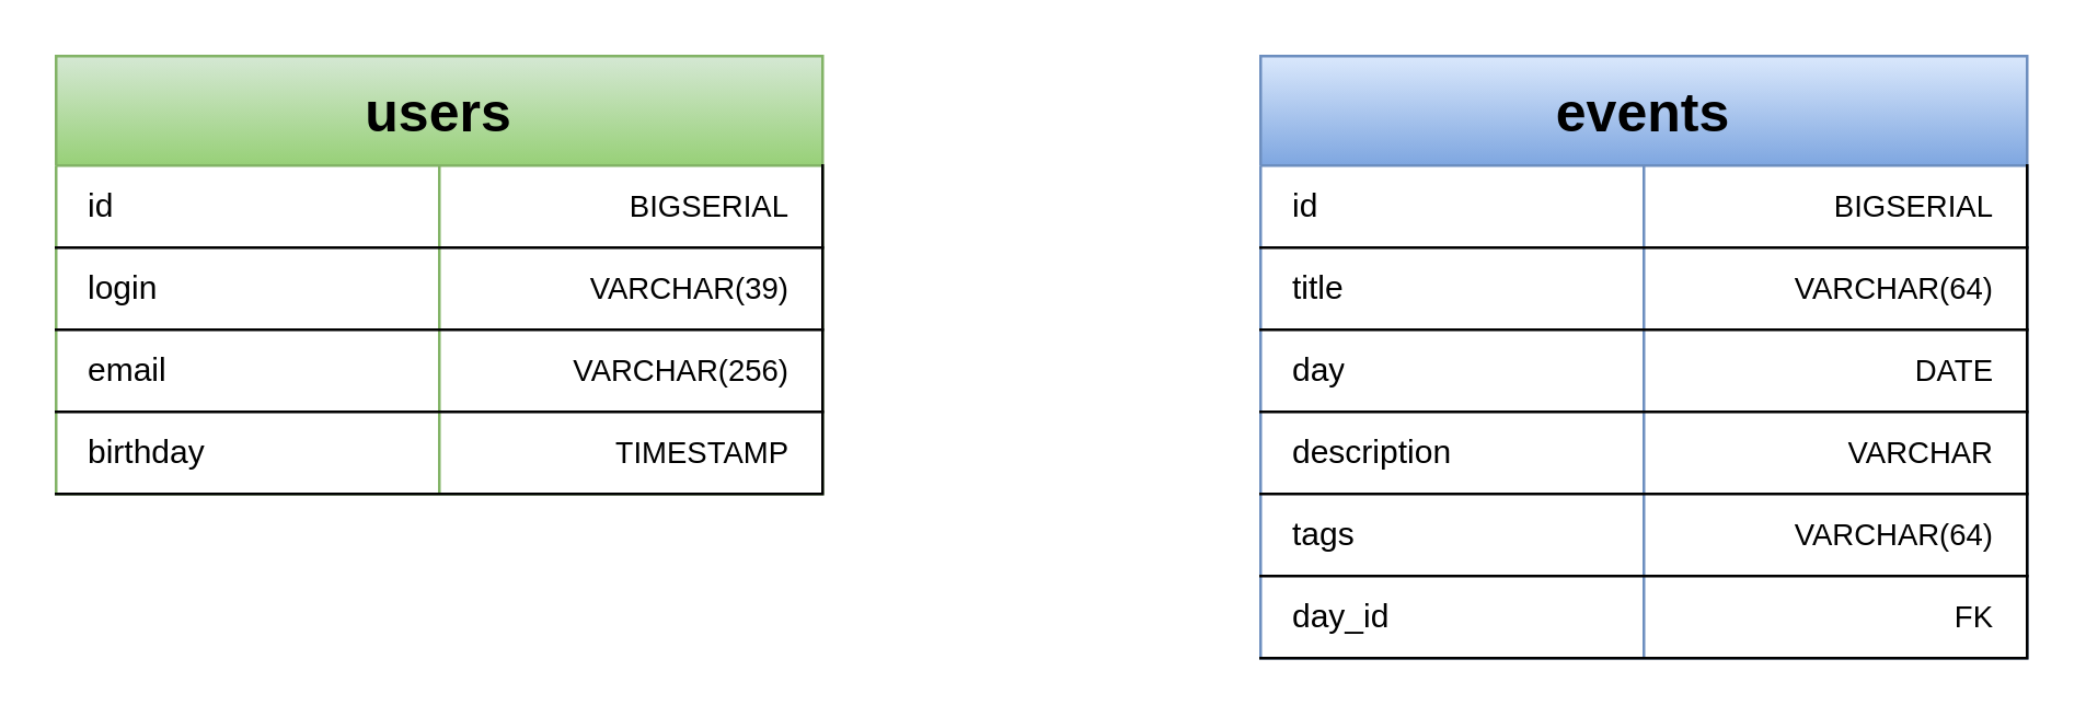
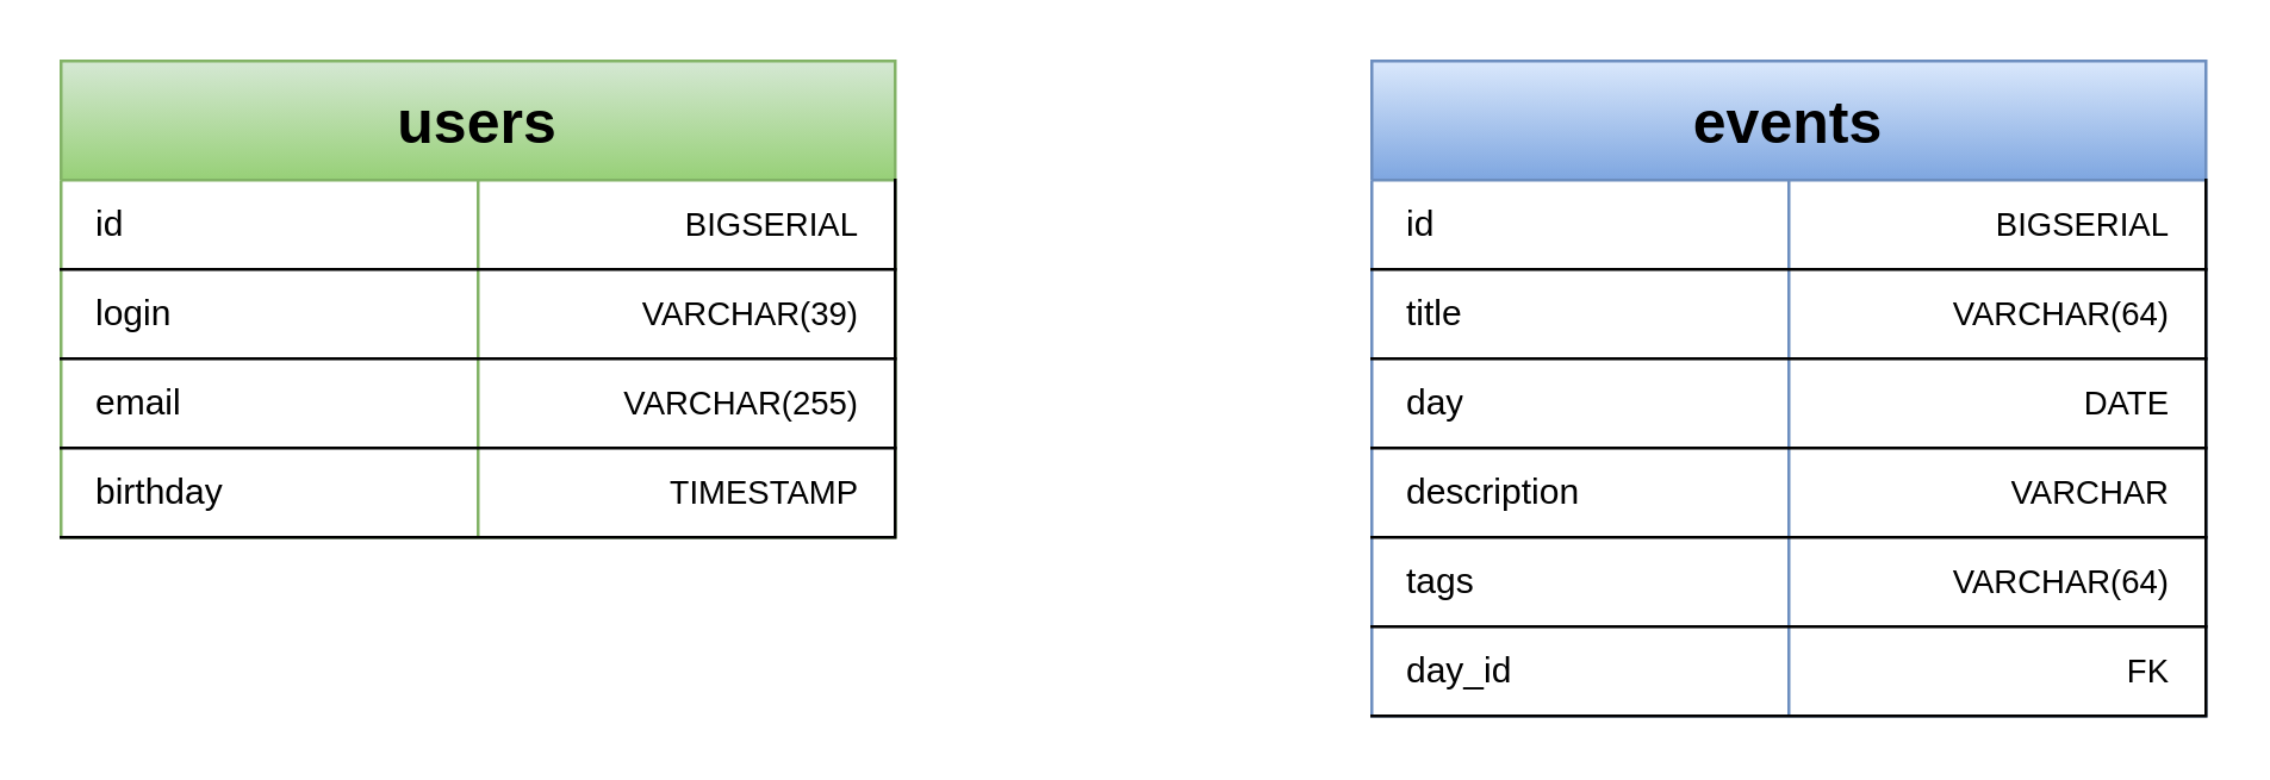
- <mxCell id="30" value="VARCHAR(256)" style="shape=partialRectangle;connectable=0;fillColor=none;top=0;left=0;bottom=0;right=0;align=right;spacingLeft=6;fontStyle=0;overflow=hidden;html=1;whiteSpace=wrap;spacingRight=10;fontSize=11;strokeColor=default;verticalAlign=middle;fontFamily=Helvetica;fontColor=default;" vertex="1" parent="28"><mxGeometry x="140" width="140" height="30" as="geometry"><mxRectangle width="140" height="30" as="alternateBounds" /></mxGeometry></mxCell>
+ <mxCell id="30" value="VARCHAR(255)" style="shape=partialRectangle;connectable=0;fillColor=none;top=0;left=0;bottom=0;right=0;align=right;spacingLeft=6;fontStyle=0;overflow=hidden;html=1;whiteSpace=wrap;spacingRight=10;fontSize=11;strokeColor=default;verticalAlign=middle;fontFamily=Helvetica;fontColor=default;" vertex="1" parent="28"><mxGeometry x="140" width="140" height="30" as="geometry"><mxRectangle width="140" height="30" as="alternateBounds" /></mxGeometry></mxCell>
